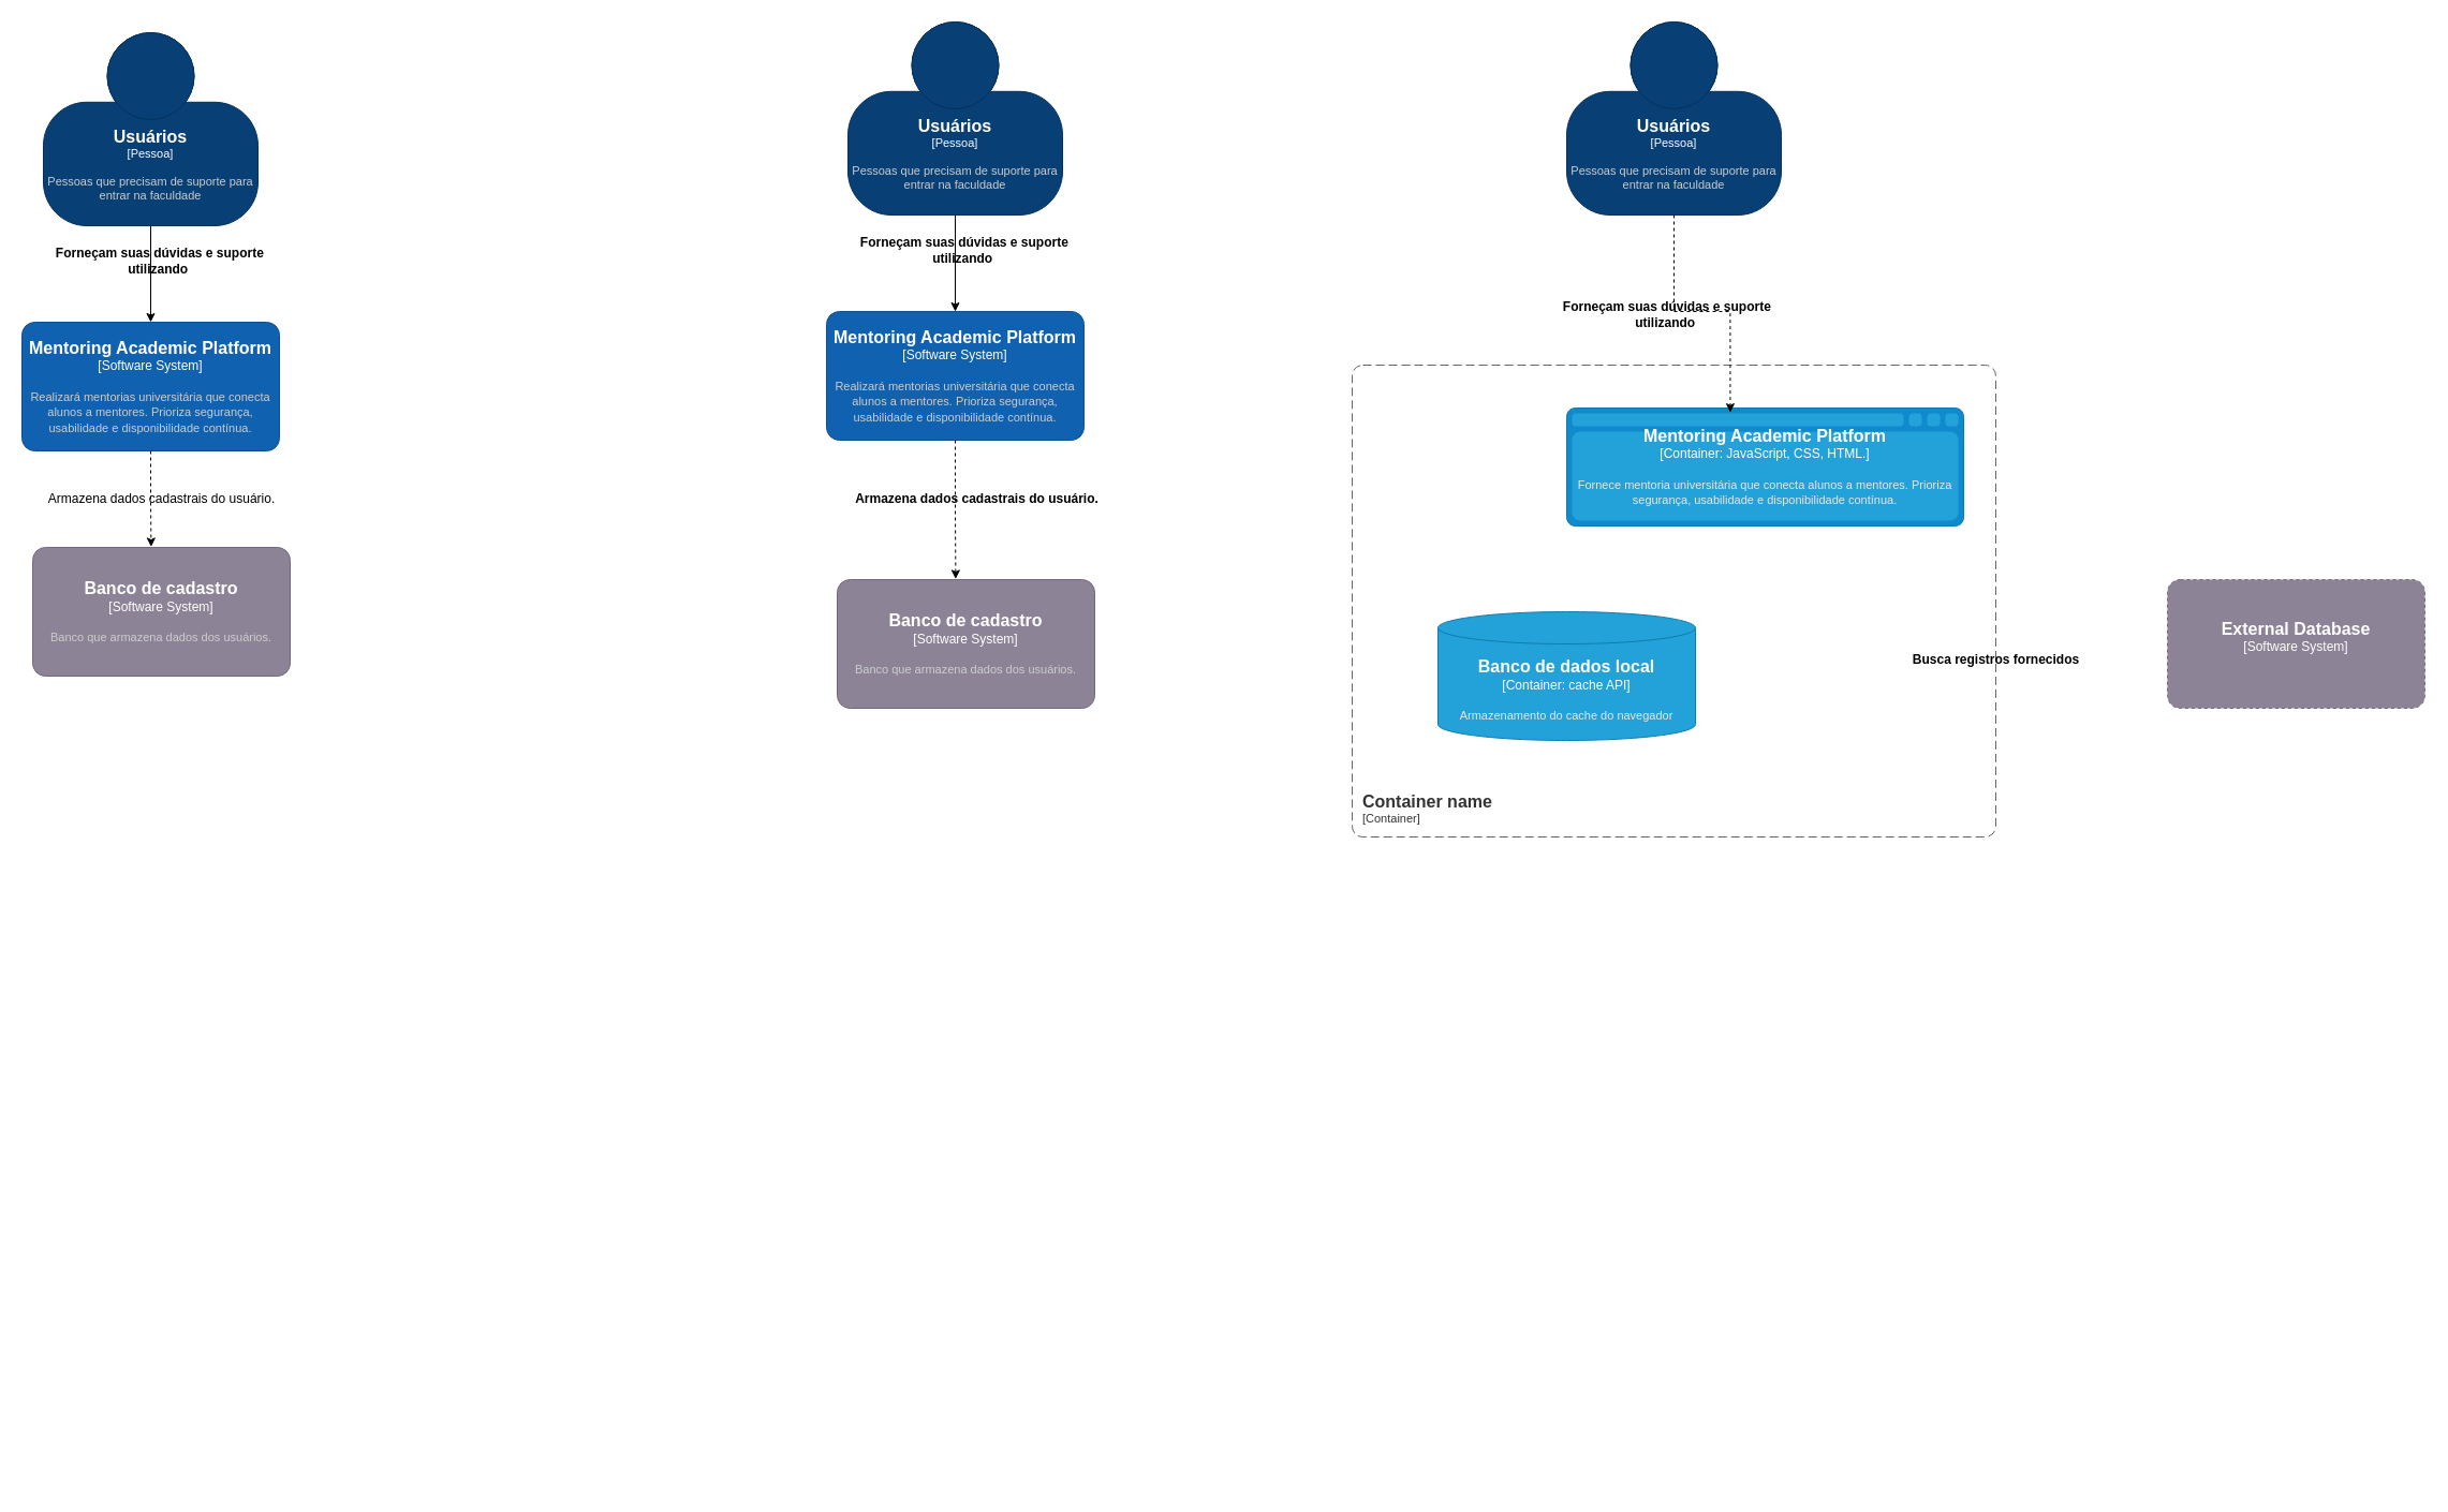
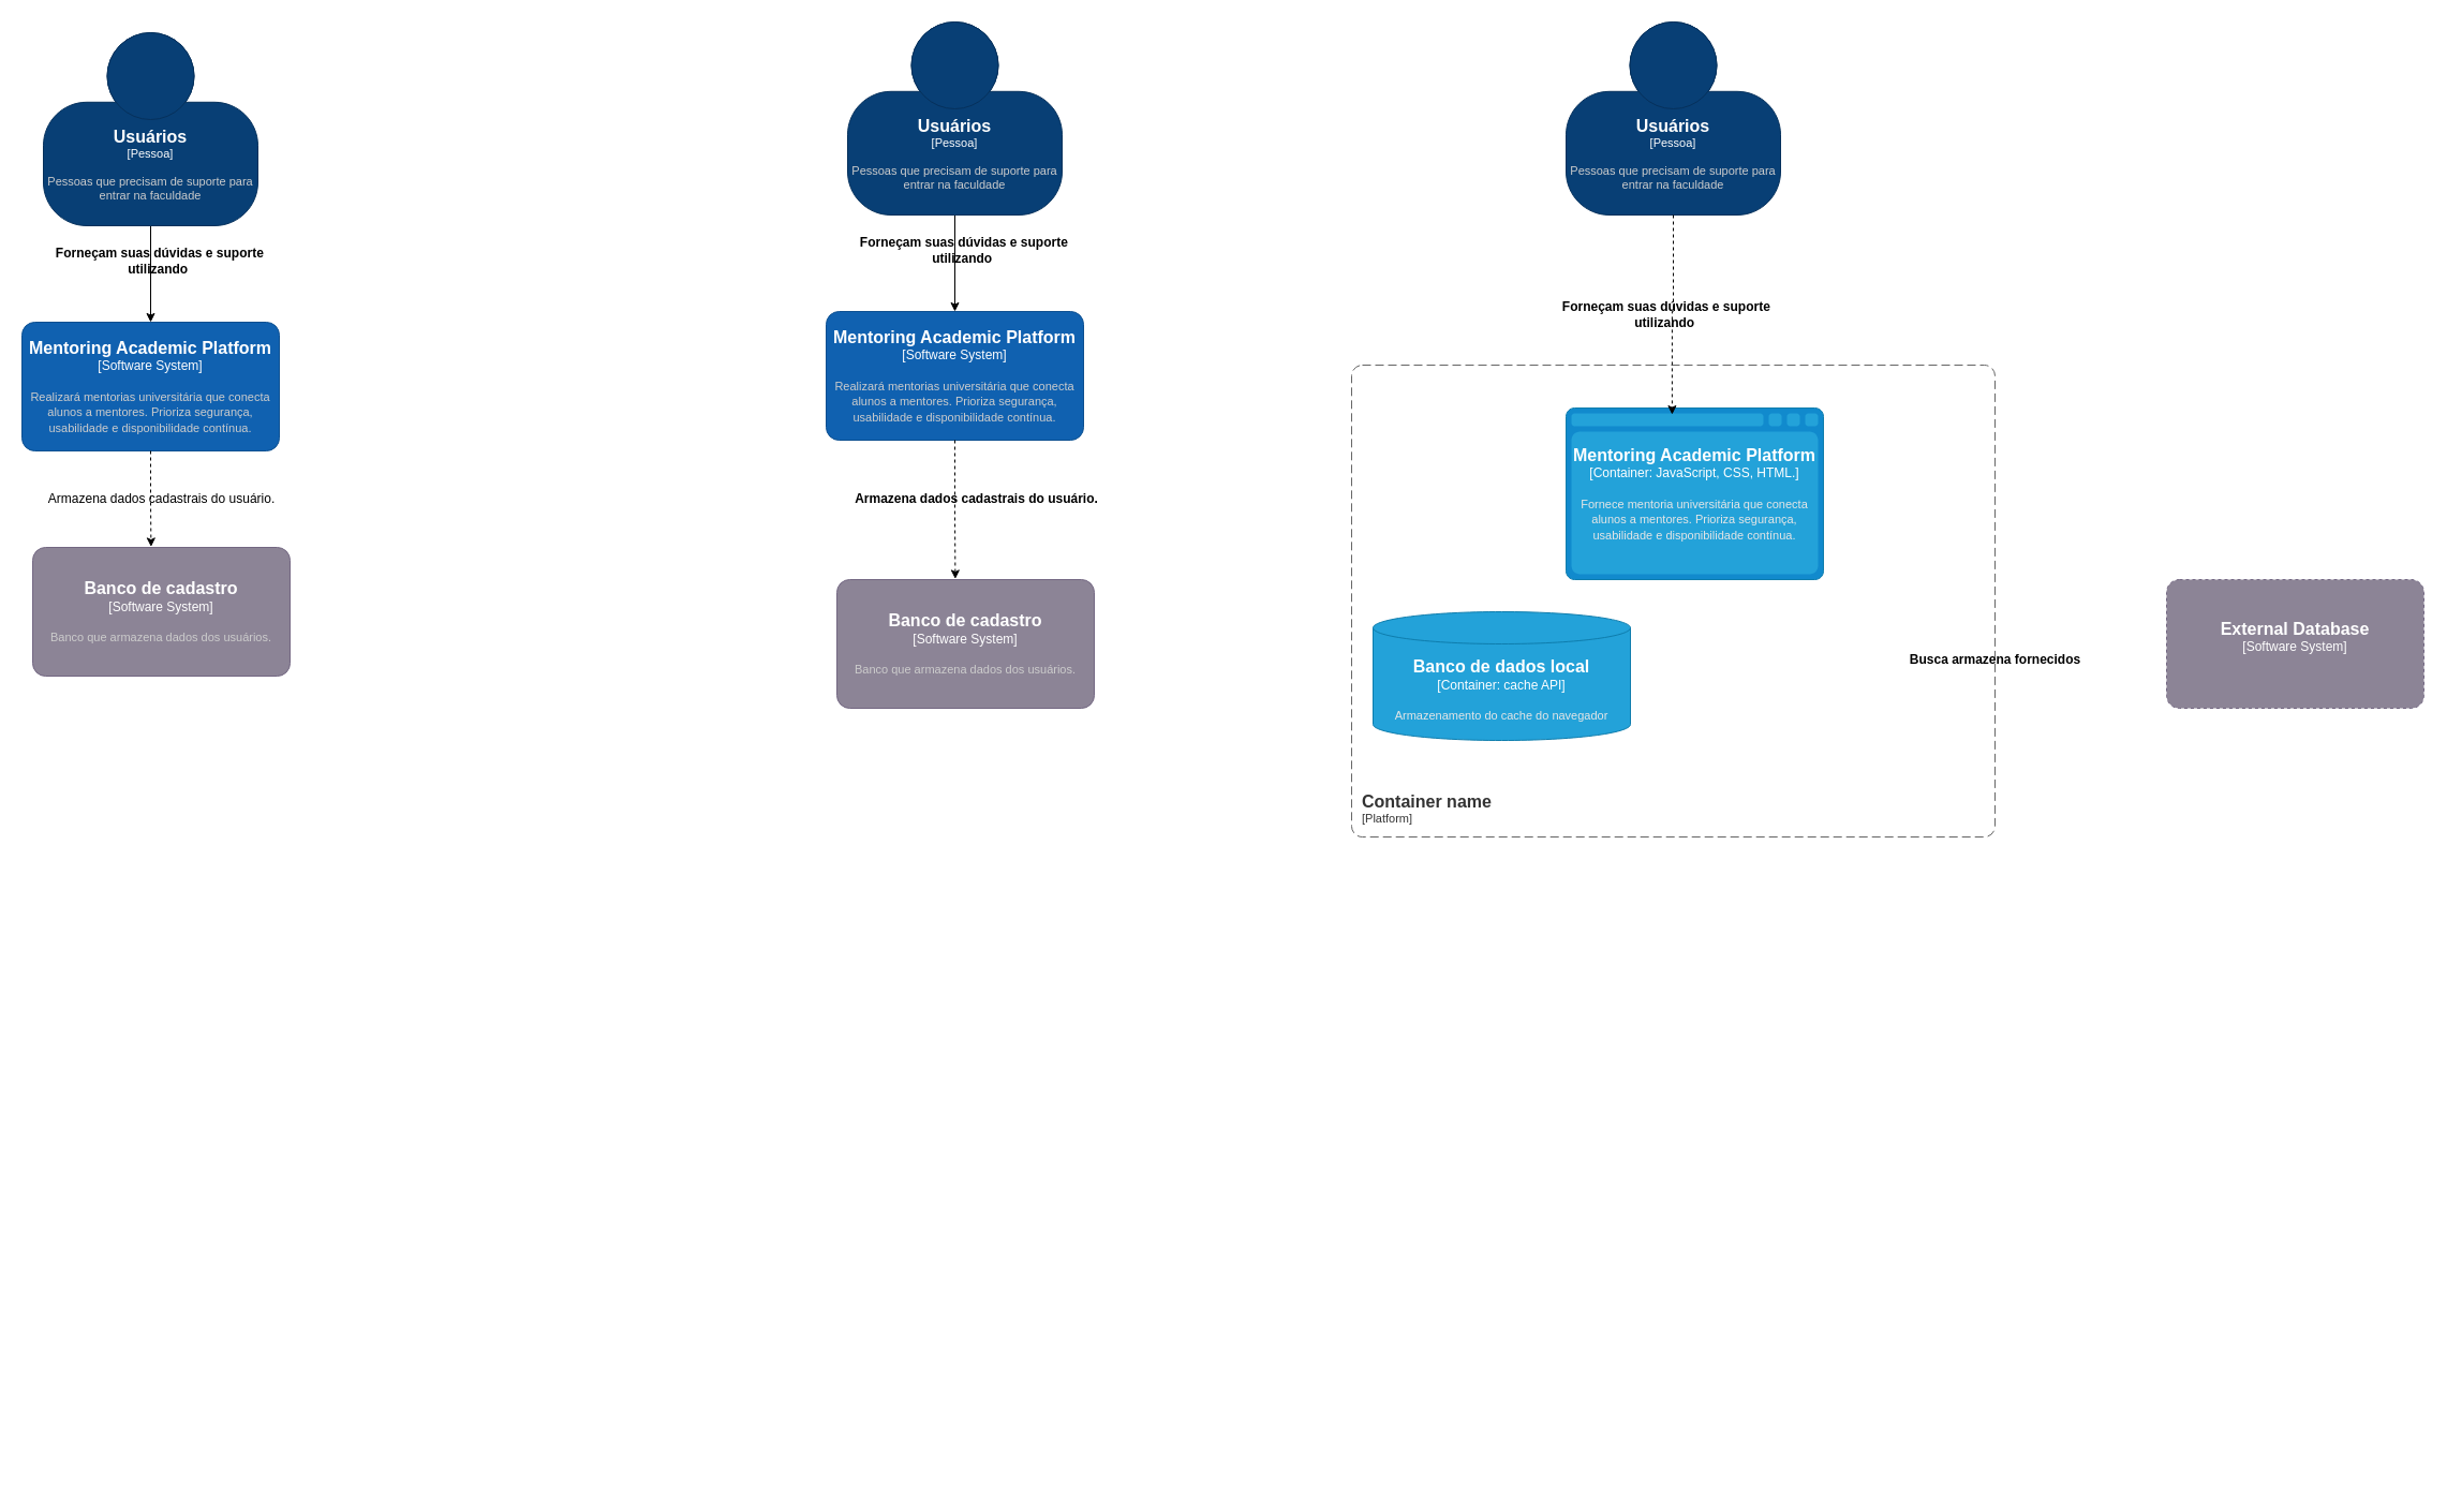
- <mxCell id="19" value="&lt;font style=&quot;font-size: 16px&quot;&gt;&lt;b&gt;Mentoring Academic Platform&#10;&lt;/b&gt;&lt;/font&gt;&lt;div&gt;[Container:&amp;nbsp;JavaScript, CSS, HTML.]&lt;/div&gt;&lt;br&gt;&lt;div&gt;&lt;font style=&quot;font-size: 11px&quot;&gt;&lt;font color=&quot;#E6E6E6&quot;&gt;Fornece mentoria universitária que conecta alunos a mentores. Prioriza segurança, usabilidade e disponibilidade contínua.&lt;/font&gt;&lt;/div&gt;" style="shape=mxgraph.c4.webBrowserContainer2;whiteSpace=wrap;html=1;boundedLbl=1;rounded=0;labelBackgroundColor=none;strokeColor=#118ACD;fillColor=#23A2D9;strokeColor=#118ACD;strokeColor2=#0E7DAD;fontSize=12;fontColor=#ffffff;align=center;metaEdit=1;points=[[0.5,0,0],[1,0.25,0],[1,0.5,0],[1,0.75,0],[0.5,1,0],[0,0.75,0],[0,0.5,0],[0,0.25,0]];resizable=0;" vertex="1" parent="1"><mxGeometry x="1460" y="380" width="370" height="110" as="geometry" /></mxCell>
+ <mxCell id="19" value="&lt;font style=&quot;font-size: 16px&quot;&gt;&lt;b&gt;Mentoring Academic Platform&#10;&lt;/b&gt;&lt;/font&gt;&lt;div&gt;[Container:&amp;nbsp;JavaScript, CSS, HTML.]&lt;/div&gt;&lt;br&gt;&lt;div&gt;&lt;font style=&quot;font-size: 11px&quot;&gt;&lt;font color=&quot;#E6E6E6&quot;&gt;Fornece mentoria universitária que conecta alunos a mentores. Prioriza segurança, usabilidade e disponibilidade contínua.&lt;/font&gt;&lt;/div&gt;" style="shape=mxgraph.c4.webBrowserContainer2;whiteSpace=wrap;html=1;boundedLbl=1;rounded=0;labelBackgroundColor=none;strokeColor=#118ACD;fillColor=#23A2D9;strokeColor=#118ACD;strokeColor2=#0E7DAD;fontSize=12;fontColor=#ffffff;align=center;metaEdit=1;points=[[0.5,0,0],[1,0.25,0],[1,0.5,0],[1,0.75,0],[0.5,1,0],[0,0.75,0],[0,0.5,0],[0,0.25,0]];resizable=0;" vertex="1" parent="1"><mxGeometry x="1460" y="380" width="240" height="160" as="geometry" /></mxCell>
- <mxCell id="24" value="Busca registros fornecidos" style="text;html=1;align=center;verticalAlign=middle;resizable=0;points=[];autosize=1;strokeColor=none;fillColor=none;fontStyle=1" vertex="1" parent="1"><mxGeometry x="1780" y="600" width="160" height="30" as="geometry" /></mxCell>
+ <mxCell id="24" value="Busca armazena fornecidos" style="text;html=1;align=center;verticalAlign=middle;resizable=0;points=[];autosize=1;strokeColor=none;fillColor=none;fontStyle=1" vertex="1" parent="1"><mxGeometry x="1780" y="600" width="160" height="30" as="geometry" /></mxCell>
- <mxCell id="22" value="&lt;font style=&quot;font-size: 16px&quot;&gt;&lt;b&gt;Banco de dados local&lt;/b&gt;&lt;/font&gt;&lt;div&gt;[Container:&amp;nbsp;cache API]&lt;/div&gt;&lt;br&gt;&lt;div&gt;&lt;font style=&quot;font-size: 11px&quot;&gt;&lt;font color=&quot;#E6E6E6&quot;&gt;Armazenamento do cache do navegador&lt;/font&gt;&lt;/div&gt;" style="shape=cylinder3;size=15;whiteSpace=wrap;html=1;boundedLbl=1;rounded=0;labelBackgroundColor=none;fillColor=#23A2D9;fontSize=12;fontColor=#ffffff;align=center;strokeColor=#0E7DAD;metaEdit=1;points=[[0.5,0,0],[1,0.25,0],[1,0.5,0],[1,0.75,0],[0.5,1,0],[0,0.75,0],[0,0.5,0],[0,0.25,0]];resizable=0;" vertex="1" parent="1"><mxGeometry x="1340" y="570" width="240" height="120" as="geometry" /></mxCell>
+ <mxCell id="22" value="&lt;font style=&quot;font-size: 16px&quot;&gt;&lt;b&gt;Banco de dados local&lt;/b&gt;&lt;/font&gt;&lt;div&gt;[Container:&amp;nbsp;cache API]&lt;/div&gt;&lt;br&gt;&lt;div&gt;&lt;font style=&quot;font-size: 11px&quot;&gt;&lt;font color=&quot;#E6E6E6&quot;&gt;Armazenamento do cache do navegador&lt;/font&gt;&lt;/div&gt;" style="shape=cylinder3;size=15;whiteSpace=wrap;html=1;boundedLbl=1;rounded=0;labelBackgroundColor=none;fillColor=#23A2D9;fontSize=12;fontColor=#ffffff;align=center;strokeColor=#0E7DAD;metaEdit=1;points=[[0.5,0,0],[1,0.25,0],[1,0.5,0],[1,0.75,0],[0.5,1,0],[0,0.75,0],[0,0.5,0],[0,0.25,0]];resizable=0;" vertex="1" parent="1"><mxGeometry x="1280" y="570" width="240" height="120" as="geometry" /></mxCell>
- <mxCell id="18" value="&lt;font style=&quot;font-size: 16px&quot;&gt;&lt;b&gt;&lt;div style=&quot;text-align: left&quot;&gt;Container name&lt;/div&gt;&lt;/b&gt;&lt;/font&gt;&lt;div style=&quot;text-align: left&quot;&gt;[Container]&lt;/div&gt;" style="rounded=1;fontSize=11;whiteSpace=wrap;html=1;dashed=1;arcSize=20;fillColor=none;strokeColor=#666666;fontColor=#333333;labelBackgroundColor=none;align=left;verticalAlign=bottom;labelBorderColor=none;spacingTop=0;spacing=10;dashPattern=8 4;metaEdit=1;rotatable=0;perimeter=rectanglePerimeter;noLabel=0;labelPadding=0;allowArrows=0;connectable=0;expand=0;recursiveResize=0;editable=1;pointerEvents=0;absoluteArcSize=1;points=[[0.25,0,0],[0.5,0,0],[0.75,0,0],[1,0.25,0],[1,0.5,0],[1,0.75,0],[0.75,1,0],[0.5,1,0],[0.25,1,0],[0,0.75,0],[0,0.5,0],[0,0.25,0]];" vertex="1" parent="1"><mxGeometry x="1260" y="340" width="600" height="440" as="geometry" /></mxCell>
+ <mxCell id="18" value="&lt;font style=&quot;font-size: 16px&quot;&gt;&lt;b&gt;&lt;div style=&quot;text-align: left&quot;&gt;Container name&lt;/div&gt;&lt;/b&gt;&lt;/font&gt;&lt;div style=&quot;text-align: left&quot;&gt;[Platform]&lt;/div&gt;" style="rounded=1;fontSize=11;whiteSpace=wrap;html=1;dashed=1;arcSize=20;fillColor=none;strokeColor=#666666;fontColor=#333333;labelBackgroundColor=none;align=left;verticalAlign=bottom;labelBorderColor=none;spacingTop=0;spacing=10;dashPattern=8 4;metaEdit=1;rotatable=0;perimeter=rectanglePerimeter;noLabel=0;labelPadding=0;allowArrows=0;connectable=0;expand=0;recursiveResize=0;editable=1;pointerEvents=0;absoluteArcSize=1;points=[[0.25,0,0],[0.5,0,0],[0.75,0,0],[1,0.25,0],[1,0.5,0],[1,0.75,0],[0.75,1,0],[0.5,1,0],[0.25,1,0],[0,0.75,0],[0,0.5,0],[0,0.25,0]];" vertex="1" parent="1"><mxGeometry x="1260" y="340" width="600" height="440" as="geometry" /></mxCell>
